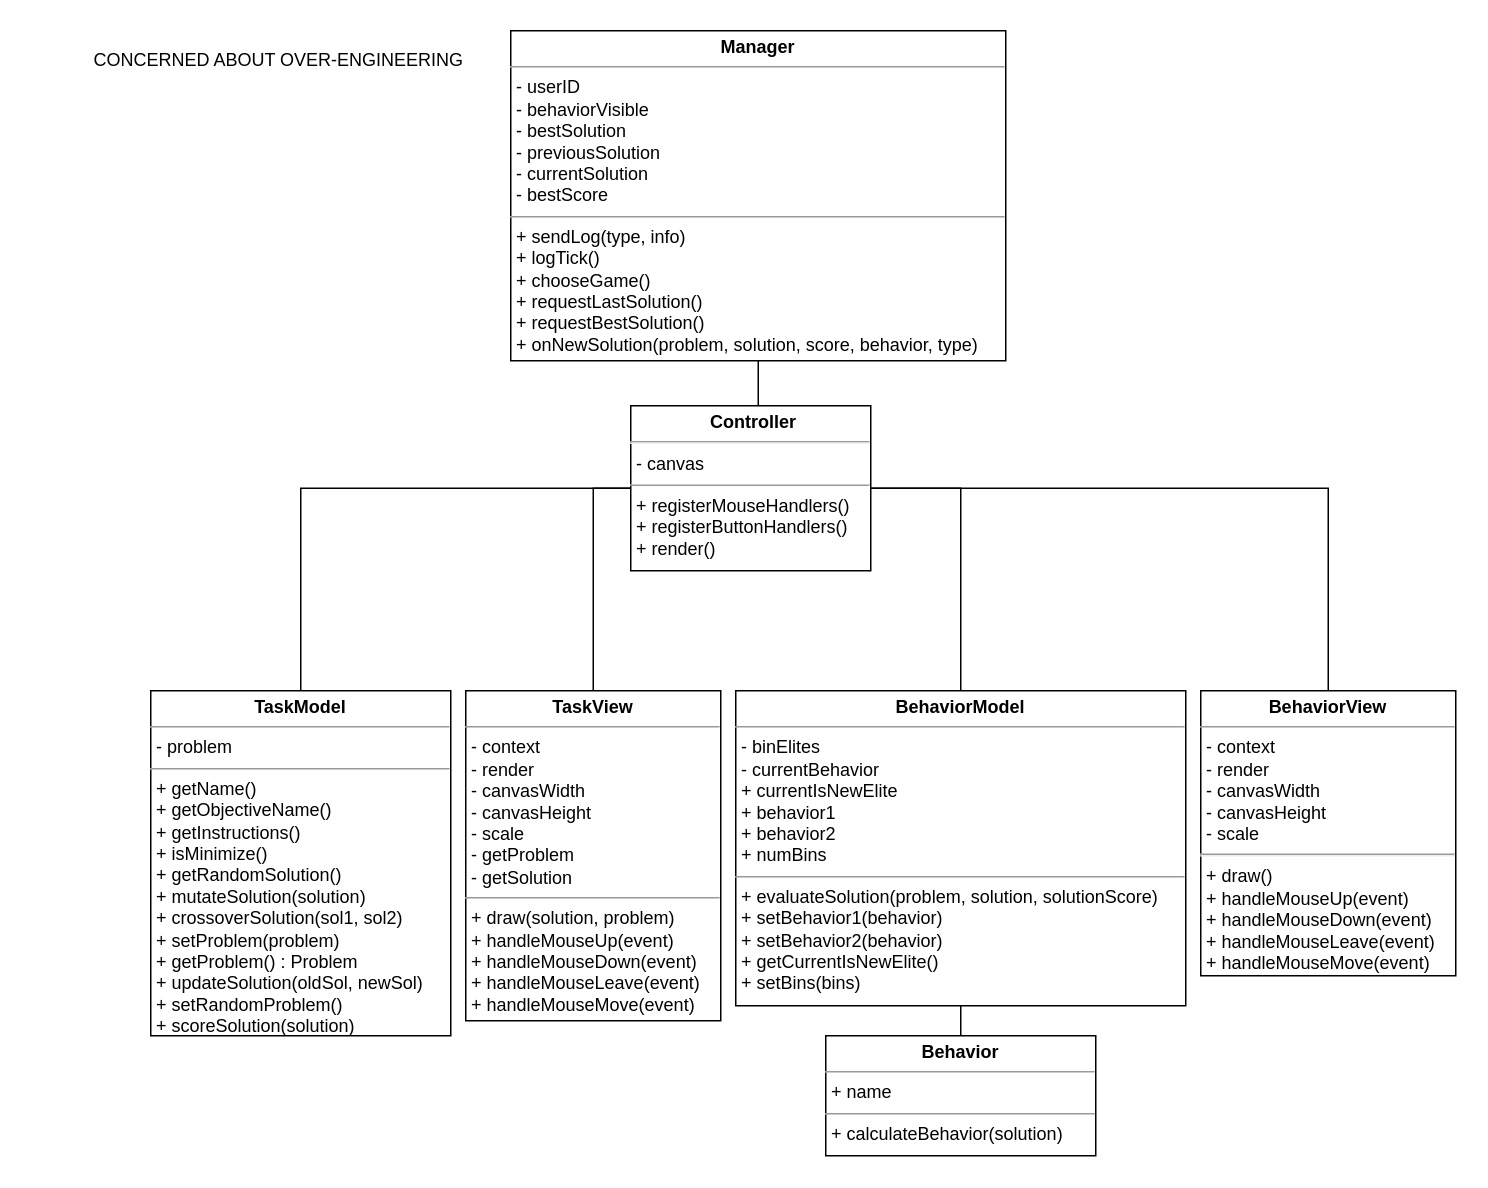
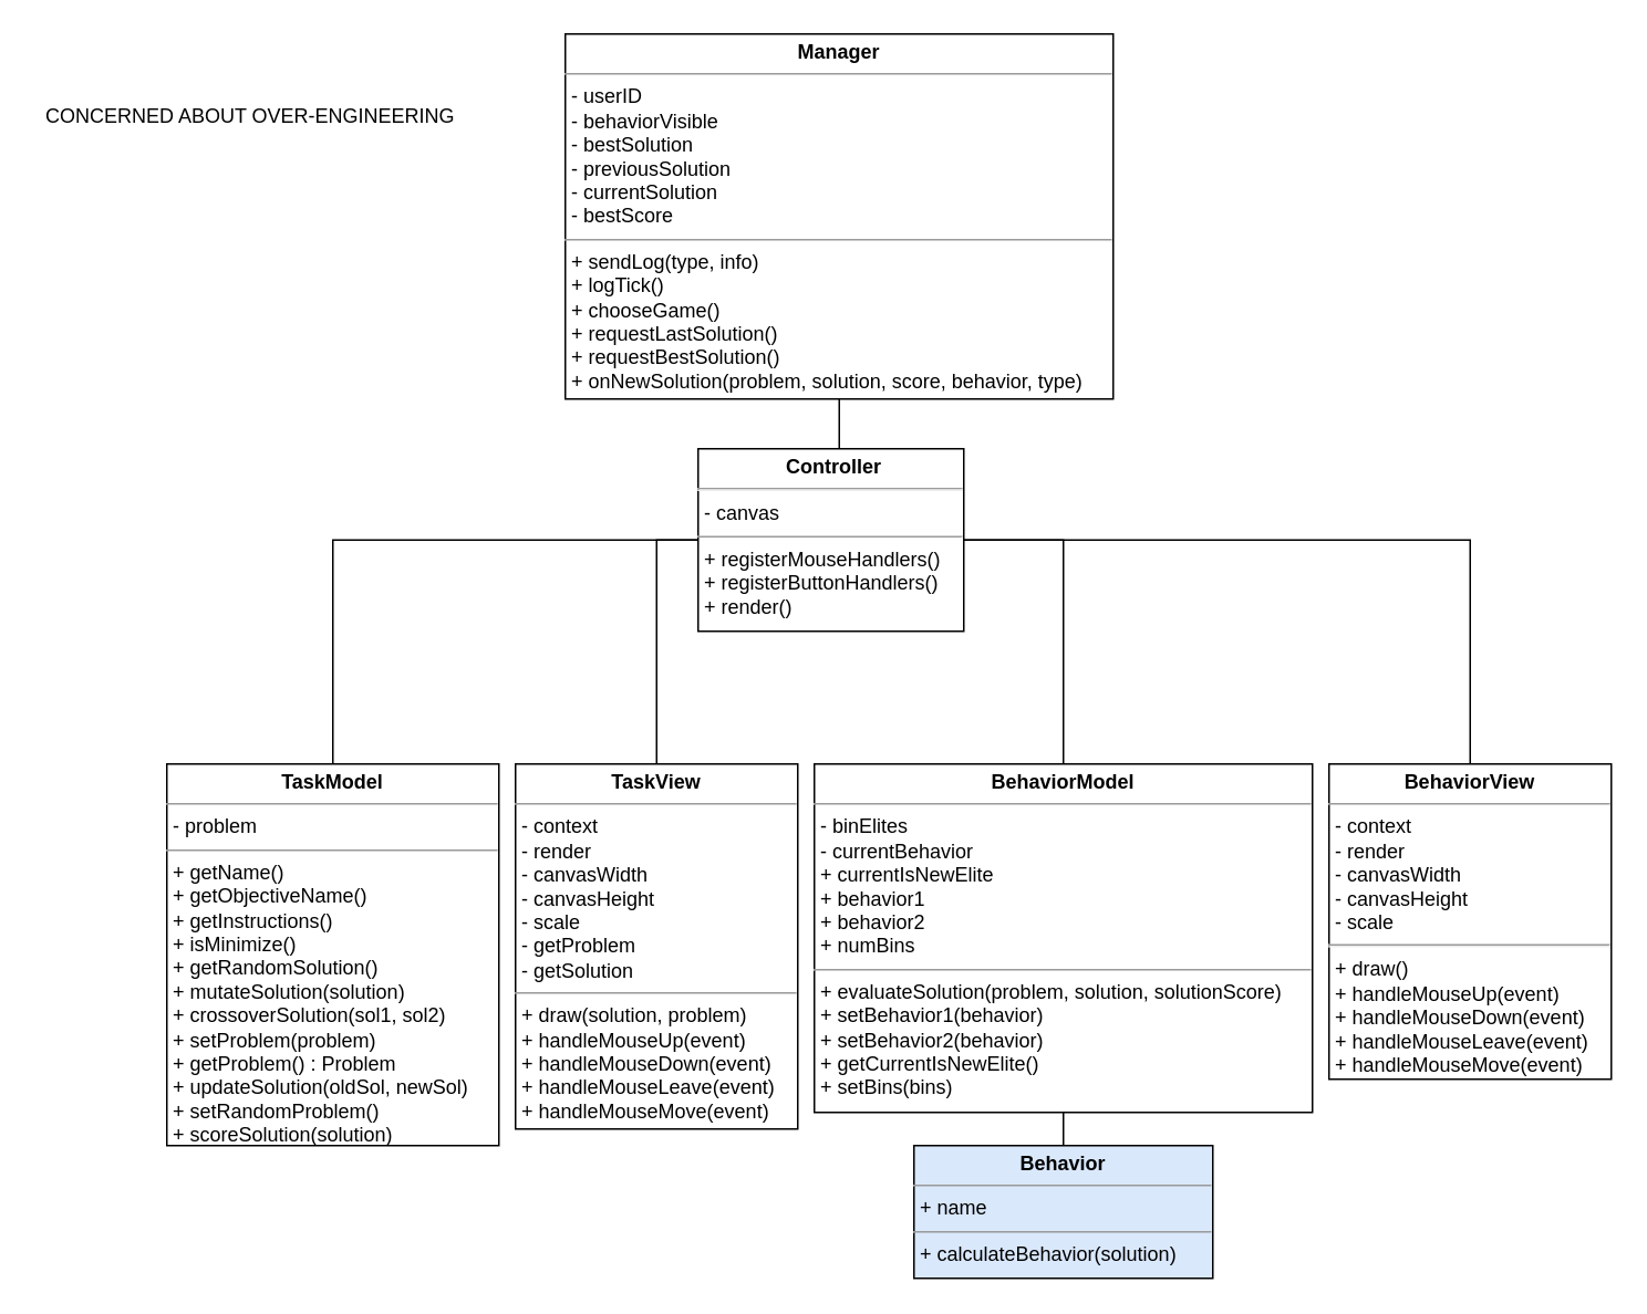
- <mxCell id="15" value="CONCERNED ABOUT OVER-ENGINEERING" style="text;html=1;align=center;verticalAlign=middle;resizable=0;points=[];autosize=1;strokeColor=none;fillColor=none;" vertex="1" parent="1"><mxGeometry x="55" y="30" width="260" height="20" as="geometry" /></mxCell>
+ <mxCell id="15" value="CONCERNED ABOUT OVER-ENGINEERING" style="text;html=1;align=center;verticalAlign=middle;resizable=0;points=[];autosize=1;strokeColor=none;fillColor=none;" vertex="1" parent="1"><mxGeometry x="20" y="60" width="260" height="20" as="geometry" /></mxCell>
- <mxCell id="14" value="&lt;p style=&quot;margin: 0px ; margin-top: 4px ; text-align: center&quot;&gt;&lt;b&gt;Behavior&lt;/b&gt;&lt;/p&gt;&lt;hr size=&quot;1&quot;&gt;&lt;p style=&quot;margin: 0px ; margin-left: 4px&quot;&gt;+ name&lt;/p&gt;&lt;hr size=&quot;1&quot;&gt;&lt;p style=&quot;margin: 0px ; margin-left: 4px&quot;&gt;+ calculateBehavior(solution&lt;span&gt;)&lt;/span&gt;&lt;/p&gt;" style="verticalAlign=top;align=left;overflow=fill;fontSize=12;fontFamily=Helvetica;html=1;" vertex="1" parent="1"><mxGeometry x="550" y="690" width="180" height="80" as="geometry" /></mxCell>
+ <mxCell id="14" value="&lt;p style=&quot;margin: 0px ; margin-top: 4px ; text-align: center&quot;&gt;&lt;b&gt;Behavior&lt;/b&gt;&lt;/p&gt;&lt;hr size=&quot;1&quot;&gt;&lt;p style=&quot;margin: 0px ; margin-left: 4px&quot;&gt;+ name&lt;/p&gt;&lt;hr size=&quot;1&quot;&gt;&lt;p style=&quot;margin: 0px ; margin-left: 4px&quot;&gt;+ calculateBehavior(solution&lt;span&gt;)&lt;/span&gt;&lt;/p&gt;" style="verticalAlign=top;align=left;overflow=fill;fontSize=12;fontFamily=Helvetica;html=1;fillColor=#dae8fc;" vertex="1" parent="1"><mxGeometry x="550" y="690" width="180" height="80" as="geometry" /></mxCell>
